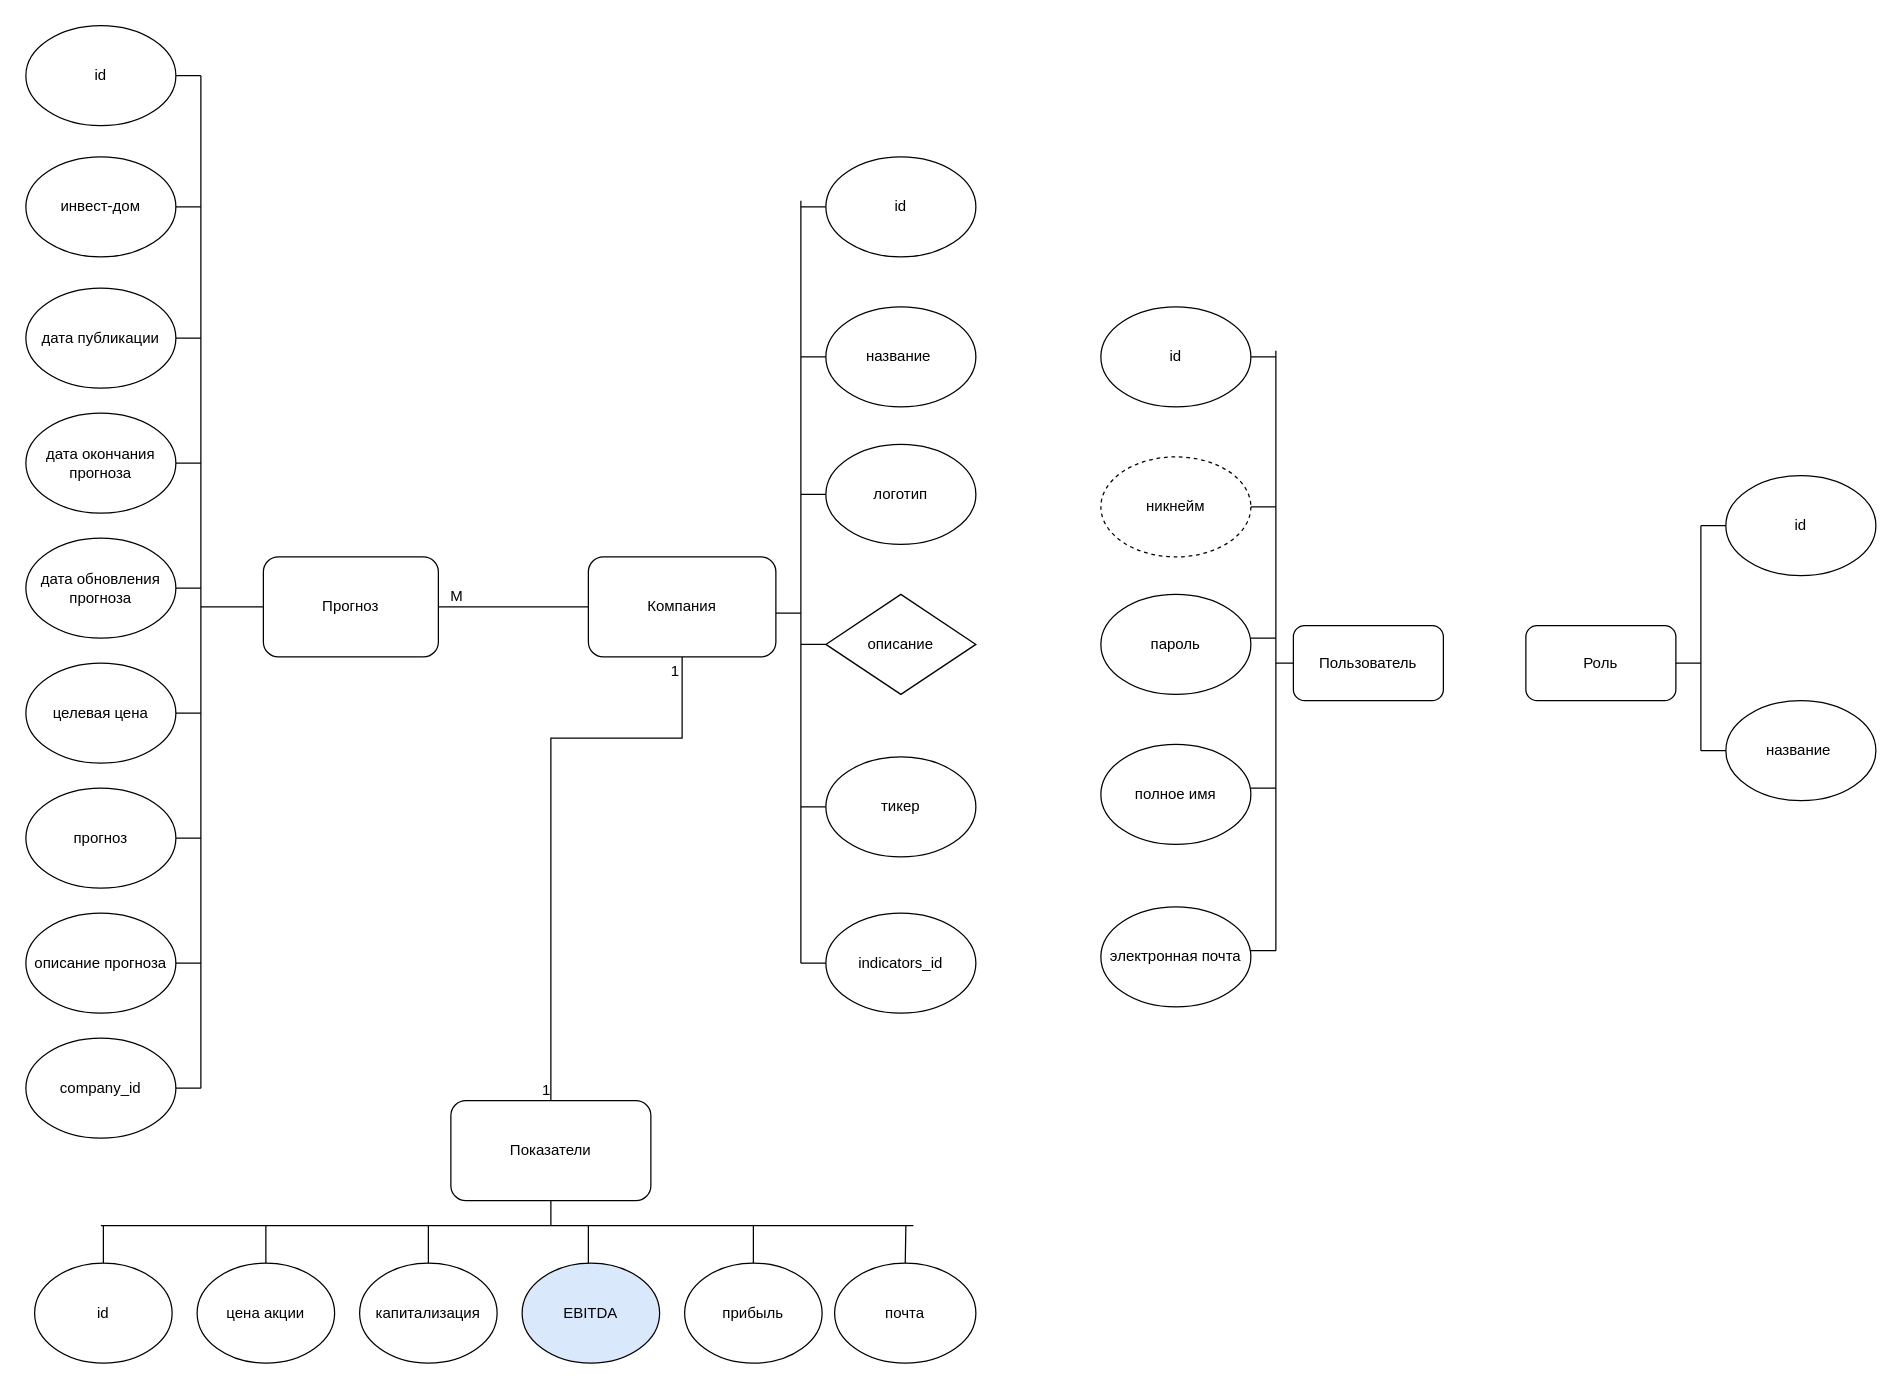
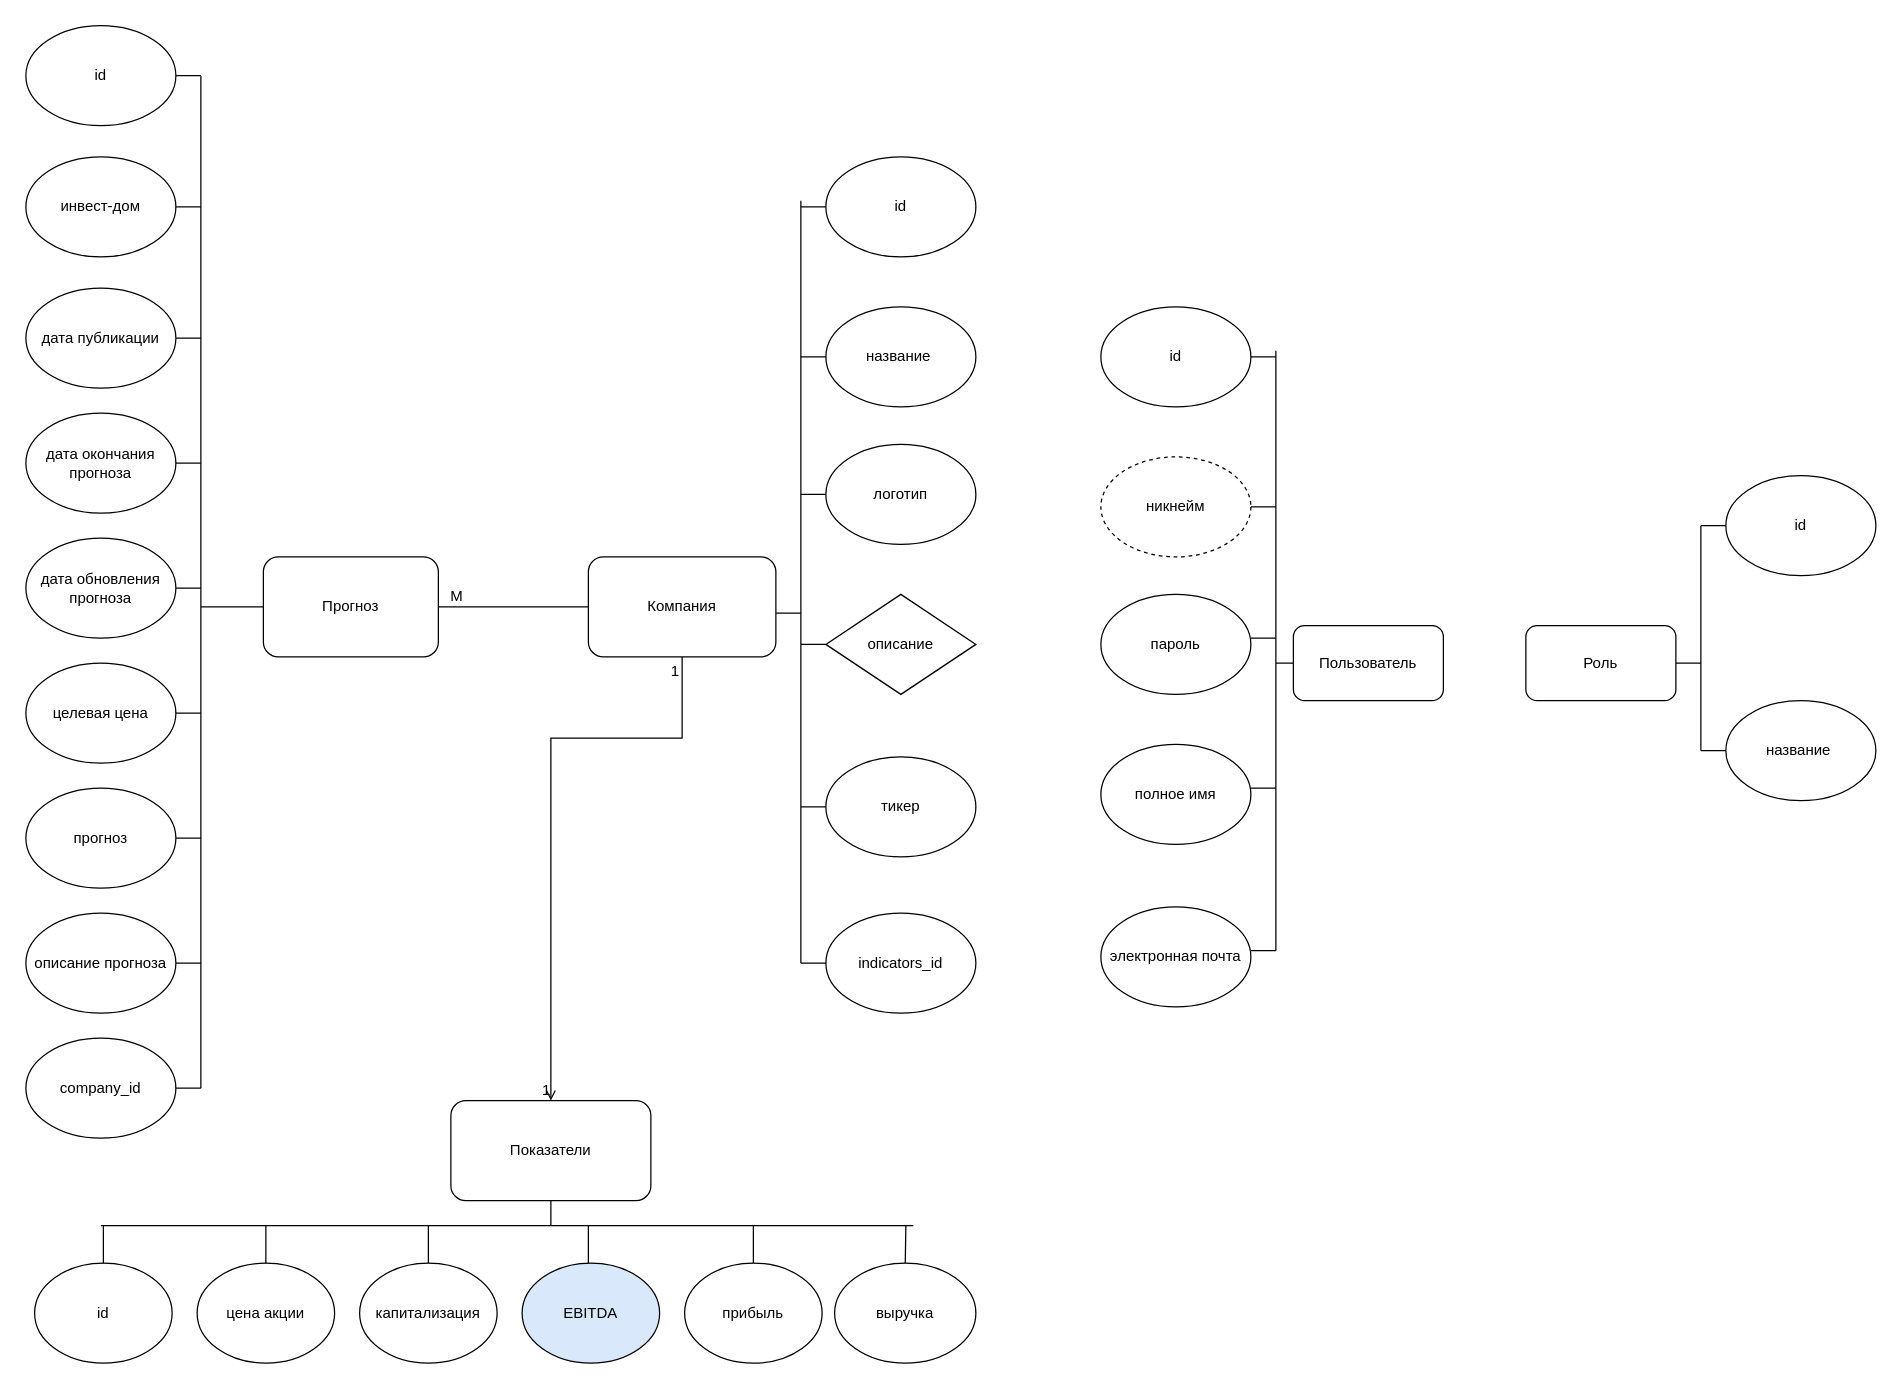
- <mxCell id="35" value="" style="endArrow=none;html=1;rounded=0;exitX=0.5;exitY=1;exitDx=0;exitDy=0;entryX=0.5;entryY=0;entryDx=0;entryDy=0;" edge="1" parent="1" source="12" target="13"><mxGeometry relative="1" as="geometry"><mxPoint x="330" y="670" as="sourcePoint" /><mxPoint x="490" y="670" as="targetPoint" /><Array as="points"><mxPoint x="545" y="590" /><mxPoint x="440" y="590" /></Array></mxGeometry></mxCell>
+ <mxCell id="35" value="" style="endArrow=open;html=1;rounded=0;exitX=0.5;exitY=1;exitDx=0;exitDy=0;entryX=0.5;entryY=0;entryDx=0;entryDy=0;" edge="1" parent="1" source="12" target="13"><mxGeometry relative="1" as="geometry"><mxPoint x="330" y="670" as="sourcePoint" /><mxPoint x="490" y="670" as="targetPoint" /><Array as="points"><mxPoint x="545" y="590" /><mxPoint x="440" y="590" /></Array></mxGeometry></mxCell>
- <mxCell id="19" value="почта" style="ellipse;whiteSpace=wrap;html=1;" vertex="1" parent="1"><mxGeometry x="667" y="1010" width="113" height="80" as="geometry" /></mxCell>
+ <mxCell id="19" value="выручка" style="ellipse;whiteSpace=wrap;html=1;" vertex="1" parent="1"><mxGeometry x="667" y="1010" width="113" height="80" as="geometry" /></mxCell>
